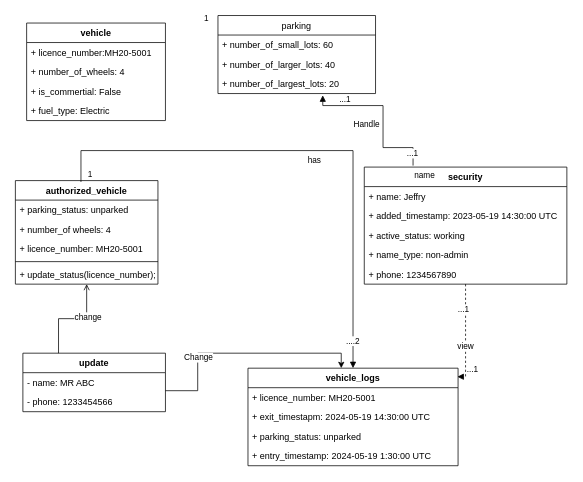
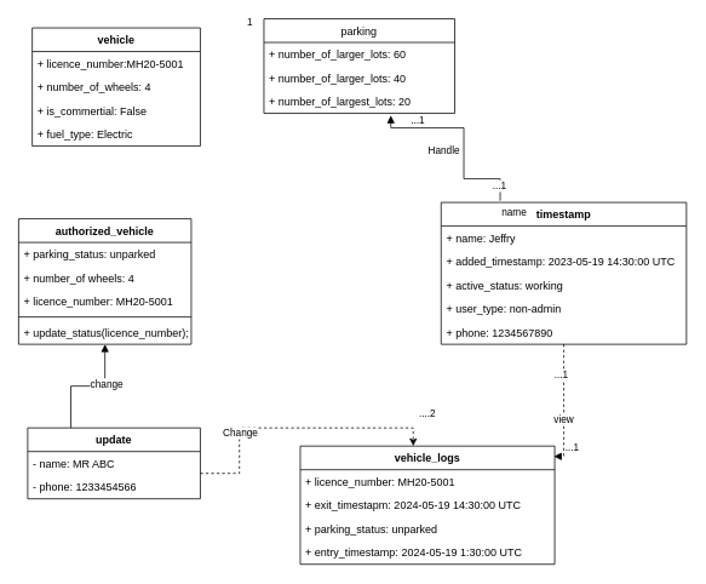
- <mxCell id="8" value="+ number_of_small_lots: 60" style="text;strokeColor=none;fillColor=none;align=left;verticalAlign=top;spacingLeft=4;spacingRight=4;overflow=hidden;rotatable=0;points=[[0,0.5],[1,0.5]];portConstraint=eastwest;" parent="7" vertex="1"><mxGeometry y="26" width="210" height="26" as="geometry" /></mxCell>
+ <mxCell id="8" value="+ number_of_larger_lots: 60" style="text;strokeColor=none;fillColor=none;align=left;verticalAlign=top;spacingLeft=4;spacingRight=4;overflow=hidden;rotatable=0;points=[[0,0.5],[1,0.5]];portConstraint=eastwest;" parent="7" vertex="1"><mxGeometry y="26" width="210" height="26" as="geometry" /></mxCell>
- <mxCell id="34" value="has" style="endArrow=block;endFill=1;html=1;edgeStyle=orthogonalEdgeStyle;align=left;verticalAlign=top;rounded=0;exitX=0.46;exitY=0.013;exitDx=0;exitDy=0;exitPerimeter=0;" parent="1" source="11" target="28" edge="1"><mxGeometry x="-0.016" relative="1" as="geometry"><mxPoint x="180" y="166.88" as="sourcePoint" /><mxPoint x="272.06" y="105" as="targetPoint" /><mxPoint as="offset" /><Array as="points"><mxPoint x="107" y="200" /><mxPoint x="470" y="200" /></Array></mxGeometry></mxCell>
- <mxCell id="35" value="1" style="edgeLabel;resizable=0;html=1;align=left;verticalAlign=bottom;" parent="34" connectable="0" vertex="1"><mxGeometry x="-1" relative="1" as="geometry"><mxPoint x="8" y="-2" as="offset" /></mxGeometry></mxCell>
- <mxCell id="17" value="security" style="swimlane;fontStyle=1;align=center;verticalAlign=top;childLayout=stackLayout;horizontal=1;startSize=26;horizontalStack=0;resizeParent=1;resizeParentMax=0;resizeLast=0;collapsible=1;marginBottom=0;" parent="1" vertex="1"><mxGeometry x="485" y="222" width="270" height="156" as="geometry" /></mxCell>
+ <mxCell id="17" value="timestamp" style="swimlane;fontStyle=1;align=center;verticalAlign=top;childLayout=stackLayout;horizontal=1;startSize=26;horizontalStack=0;resizeParent=1;resizeParentMax=0;resizeLast=0;collapsible=1;marginBottom=0;" parent="1" vertex="1"><mxGeometry x="485" y="222" width="270" height="156" as="geometry" /></mxCell>
- <mxCell id="21" value="+ name_type: non-admin" style="text;strokeColor=none;fillColor=none;align=left;verticalAlign=top;spacingLeft=4;spacingRight=4;overflow=hidden;rotatable=0;points=[[0,0.5],[1,0.5]];portConstraint=eastwest;" parent="17" vertex="1"><mxGeometry y="104" width="270" height="26" as="geometry" /></mxCell>
+ <mxCell id="21" value="+ user_type: non-admin" style="text;strokeColor=none;fillColor=none;align=left;verticalAlign=top;spacingLeft=4;spacingRight=4;overflow=hidden;rotatable=0;points=[[0,0.5],[1,0.5]];portConstraint=eastwest;" parent="17" vertex="1"><mxGeometry y="104" width="270" height="26" as="geometry" /></mxCell>
- <mxCell id="45" value="" style="endArrow=open;endFill=1;html=1;edgeStyle=orthogonalEdgeStyle;align=left;verticalAlign=top;rounded=0;exitX=0.25;exitY=0;exitDx=0;exitDy=0;" parent="1" source="25" target="11" edge="1"><mxGeometry x="-1" relative="1" as="geometry"><mxPoint x="80" y="470" as="sourcePoint" /><mxPoint x="240" y="470" as="targetPoint" /></mxGeometry></mxCell>
+ <mxCell id="45" value="" style="endArrow=block;endFill=1;html=1;edgeStyle=orthogonalEdgeStyle;align=left;verticalAlign=top;rounded=0;exitX=0.25;exitY=0;exitDx=0;exitDy=0;" parent="1" source="25" target="11" edge="1"><mxGeometry x="-1" relative="1" as="geometry"><mxPoint x="80" y="470" as="sourcePoint" /><mxPoint x="240" y="470" as="targetPoint" /></mxGeometry></mxCell>
- <mxCell id="23" style="edgeStyle=orthogonalEdgeStyle;rounded=0;orthogonalLoop=1;jettySize=auto;html=1;entryX=0.444;entryY=0;entryDx=0;entryDy=0;entryPerimeter=0;" parent="1" source="25" target="28" edge="1"><mxGeometry relative="1" as="geometry"><Array as="points"><mxPoint x="263" y="520" /><mxPoint x="263" y="470" /><mxPoint x="454" y="470" /></Array></mxGeometry></mxCell>
+ <mxCell id="23" style="edgeStyle=orthogonalEdgeStyle;rounded=0;orthogonalLoop=1;jettySize=auto;html=1;entryX=0.444;entryY=0;entryDx=0;entryDy=0;entryPerimeter=0;dashed=1;" parent="1" source="25" target="28" edge="1"><mxGeometry relative="1" as="geometry"><Array as="points"><mxPoint x="263" y="520" /><mxPoint x="263" y="470" /><mxPoint x="454" y="470" /></Array></mxGeometry></mxCell>
